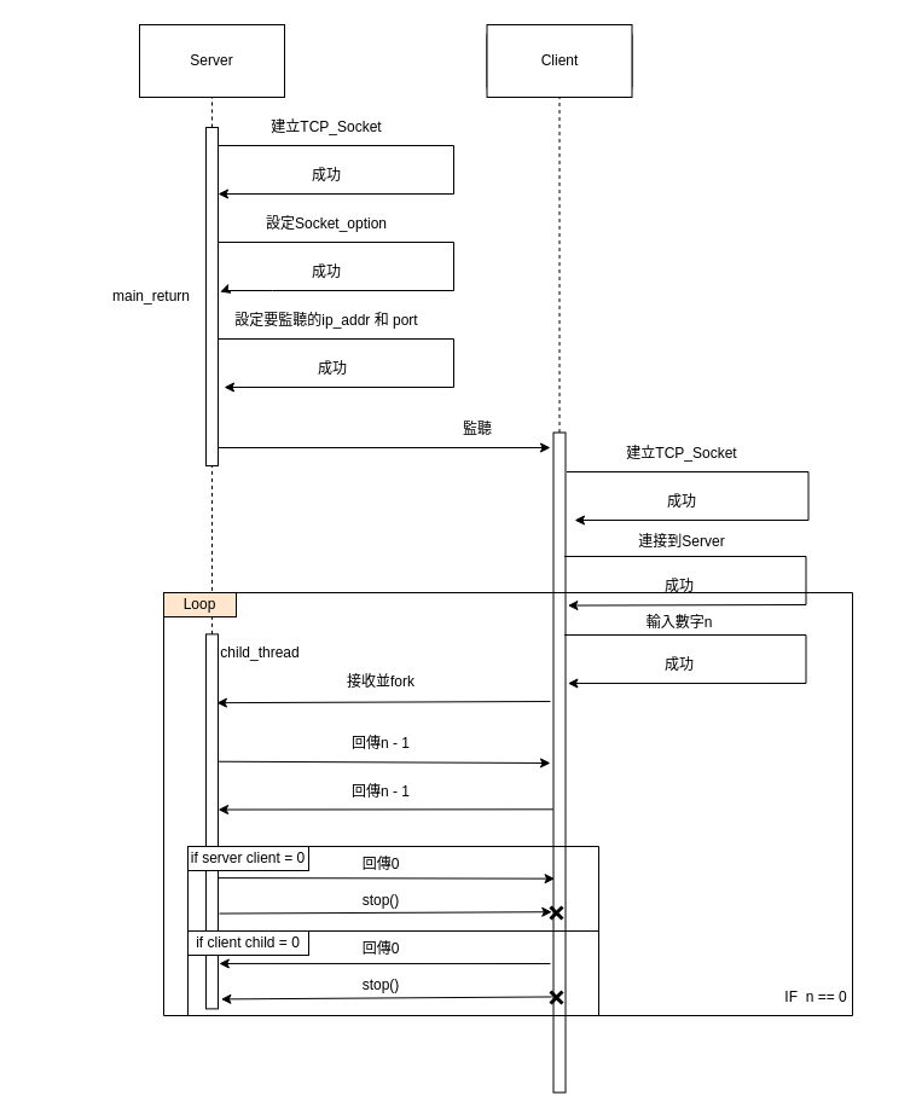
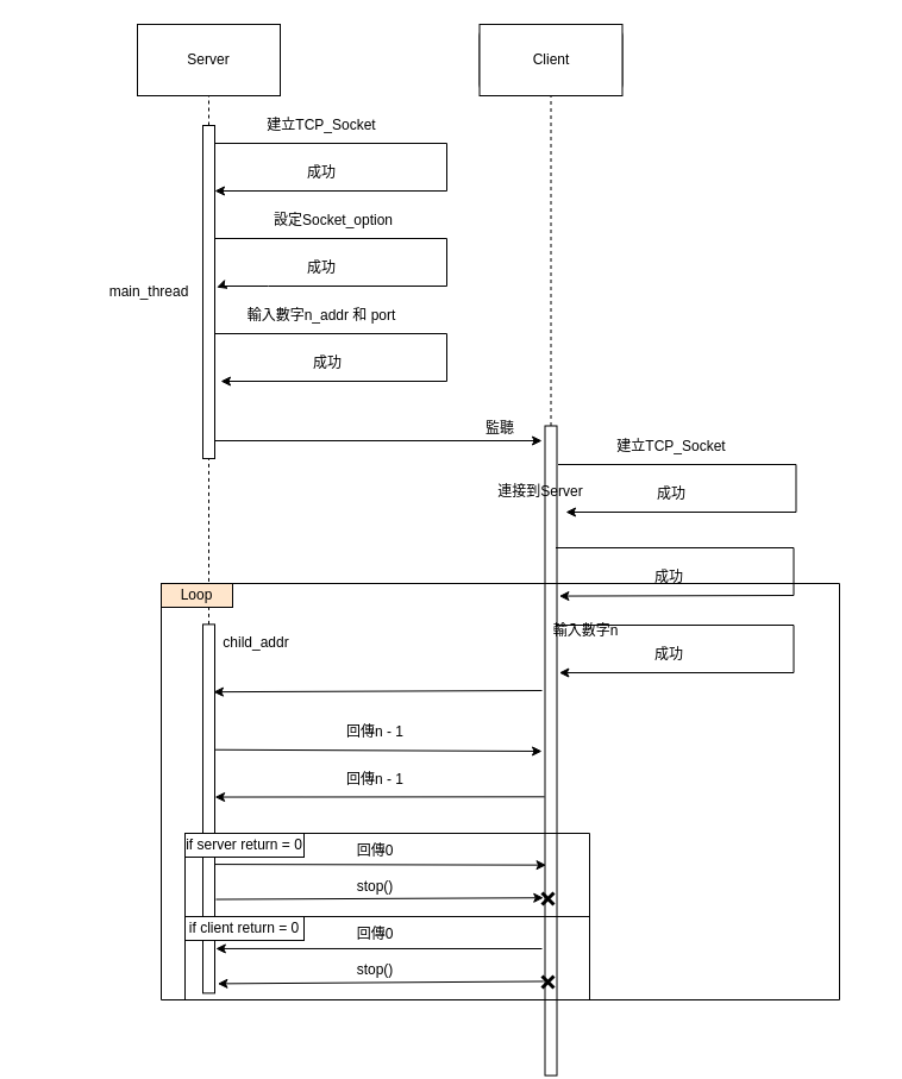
- <mxCell id="19" value="設定Socket_option" style="text;html=1;strokeColor=none;fillColor=none;align=center;verticalAlign=middle;whiteSpace=wrap;rounded=0;" parent="1" vertex="1"><mxGeometry x="205" y="170" width="130" height="30" as="geometry" /></mxCell>
+ <mxCell id="19" value="設定Socket_option" style="text;html=1;strokeColor=none;fillColor=none;align=center;verticalAlign=middle;whiteSpace=wrap;rounded=0;" parent="1" vertex="1"><mxGeometry x="215" y="170" width="130" height="30" as="geometry" /></mxCell>
- <mxCell id="69" value="main_return" style="text;html=1;strokeColor=none;fillColor=none;align=center;verticalAlign=middle;whiteSpace=wrap;rounded=0;" vertex="1" parent="1"><mxGeometry x="95" y="230" width="60" height="30" as="geometry" /></mxCell>
+ <mxCell id="69" value="main_thread" style="text;html=1;strokeColor=none;fillColor=none;align=center;verticalAlign=middle;whiteSpace=wrap;rounded=0;" vertex="1" parent="1"><mxGeometry x="95" y="230" width="60" height="30" as="geometry" /></mxCell>
- <mxCell id="24" value="設定要監聽的ip_addr 和 port" style="text;html=1;strokeColor=none;fillColor=none;align=center;verticalAlign=middle;whiteSpace=wrap;rounded=0;" parent="1" vertex="1"><mxGeometry x="190" y="250" width="160" height="30" as="geometry" /></mxCell>
+ <mxCell id="24" value="輸入數字n_addr 和 port" style="text;html=1;strokeColor=none;fillColor=none;align=center;verticalAlign=middle;whiteSpace=wrap;rounded=0;" parent="1" vertex="1"><mxGeometry x="190" y="250" width="160" height="30" as="geometry" /></mxCell>
- <mxCell id="25" value="監聽" style="text;html=1;strokeColor=none;fillColor=none;align=center;verticalAlign=middle;whiteSpace=wrap;rounded=0;" parent="1" vertex="1"><mxGeometry x="365" y="340" width="60" height="30" as="geometry" /></mxCell>
+ <mxCell id="25" value="監聽" style="text;html=1;strokeColor=none;fillColor=none;align=center;verticalAlign=middle;whiteSpace=wrap;rounded=0;" parent="1" vertex="1"><mxGeometry x="390" y="345" width="60" height="30" as="geometry" /></mxCell>
- <mxCell id="38" value="連接到Server" style="text;html=1;strokeColor=none;fillColor=none;align=center;verticalAlign=middle;whiteSpace=wrap;rounded=0;" parent="1" vertex="1"><mxGeometry x="517.75" y="432.5" width="91.5" height="30" as="geometry" /></mxCell>
+ <mxCell id="38" value="連接到Server" style="text;html=1;strokeColor=none;fillColor=none;align=center;verticalAlign=middle;whiteSpace=wrap;rounded=0;" parent="1" vertex="1"><mxGeometry x="407.75" y="397.5" width="91.5" height="30" as="geometry" /></mxCell>
- <mxCell id="43" value="輸入數字n" style="text;html=1;strokeColor=none;fillColor=none;align=center;verticalAlign=middle;whiteSpace=wrap;rounded=0;" parent="1" vertex="1"><mxGeometry x="531.5" y="500" width="60" height="30" as="geometry" /></mxCell>
+ <mxCell id="43" value="輸入數字n" style="text;html=1;strokeColor=none;fillColor=none;align=center;verticalAlign=middle;whiteSpace=wrap;rounded=0;" parent="1" vertex="1"><mxGeometry x="461.5" y="515" width="60" height="30" as="geometry" /></mxCell>
- <mxCell id="45" value="child_thread" style="text;html=1;strokeColor=none;fillColor=none;align=center;verticalAlign=middle;whiteSpace=wrap;rounded=0;" vertex="1" parent="44"><mxGeometry x="50" y="35" width="60" height="30" as="geometry" /></mxCell>
+ <mxCell id="45" value="child_addr" style="text;html=1;strokeColor=none;fillColor=none;align=center;verticalAlign=middle;whiteSpace=wrap;rounded=0;" vertex="1" parent="44"><mxGeometry x="50" y="35" width="60" height="30" as="geometry" /></mxCell>
- <mxCell id="47" value="接收並fork" style="text;html=1;strokeColor=none;fillColor=none;align=center;verticalAlign=middle;whiteSpace=wrap;rounded=0;" parent="44" vertex="1"><mxGeometry x="150" y="59.38" width="60" height="30" as="geometry" /></mxCell>
- <mxCell id="55" value="if server client = 0" style="rounded=0;whiteSpace=wrap;html=1;" parent="54" vertex="1"><mxGeometry width="100" height="20" as="geometry" /></mxCell>
+ <mxCell id="55" value="if server return = 0" style="rounded=0;whiteSpace=wrap;html=1;" parent="54" vertex="1"><mxGeometry width="100" height="20" as="geometry" /></mxCell>
- <mxCell id="60" value="if client child = 0" style="rounded=0;whiteSpace=wrap;html=1;" parent="59" vertex="1"><mxGeometry width="100" height="20" as="geometry" /></mxCell>
+ <mxCell id="60" value="if client return = 0" style="rounded=0;whiteSpace=wrap;html=1;" parent="59" vertex="1"><mxGeometry width="100" height="20" as="geometry" /></mxCell>
- <mxCell id="51" value="IF&amp;nbsp; n == 0" style="text;html=1;strokeColor=none;fillColor=none;align=center;verticalAlign=middle;whiteSpace=wrap;rounded=0;" parent="44" vertex="1"><mxGeometry x="510" y="320" width="60" height="30" as="geometry" /></mxCell>
